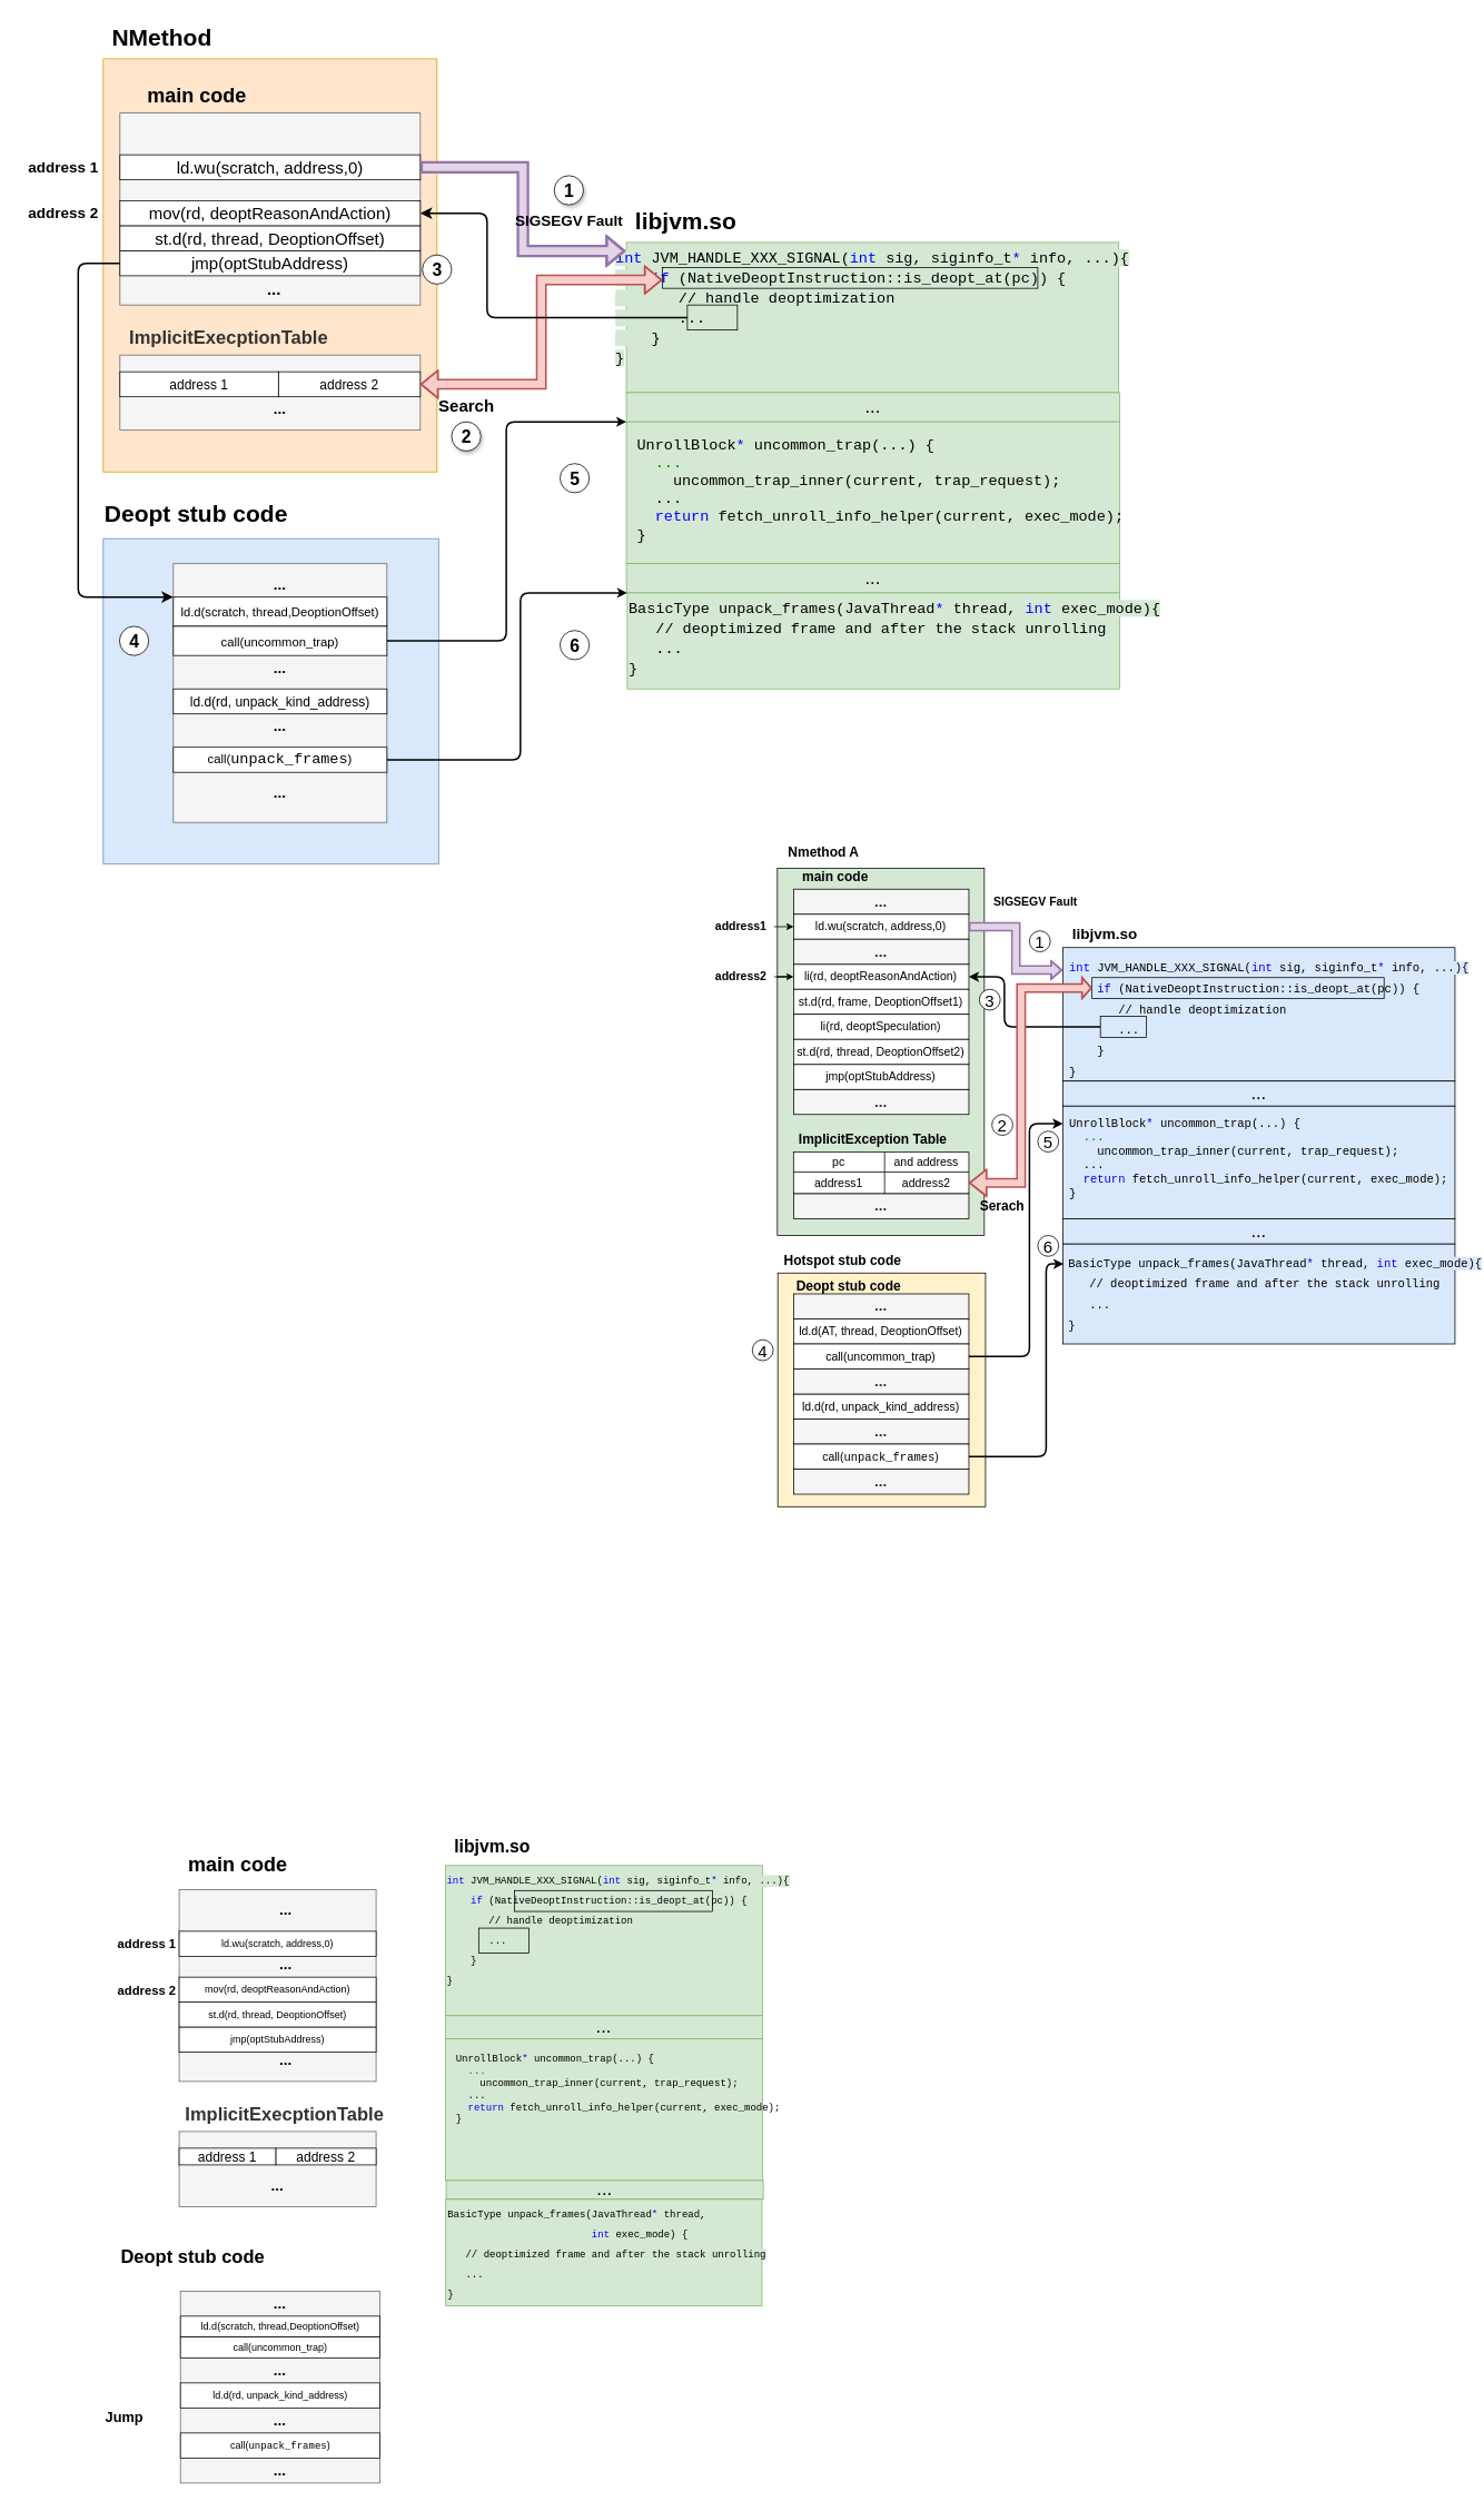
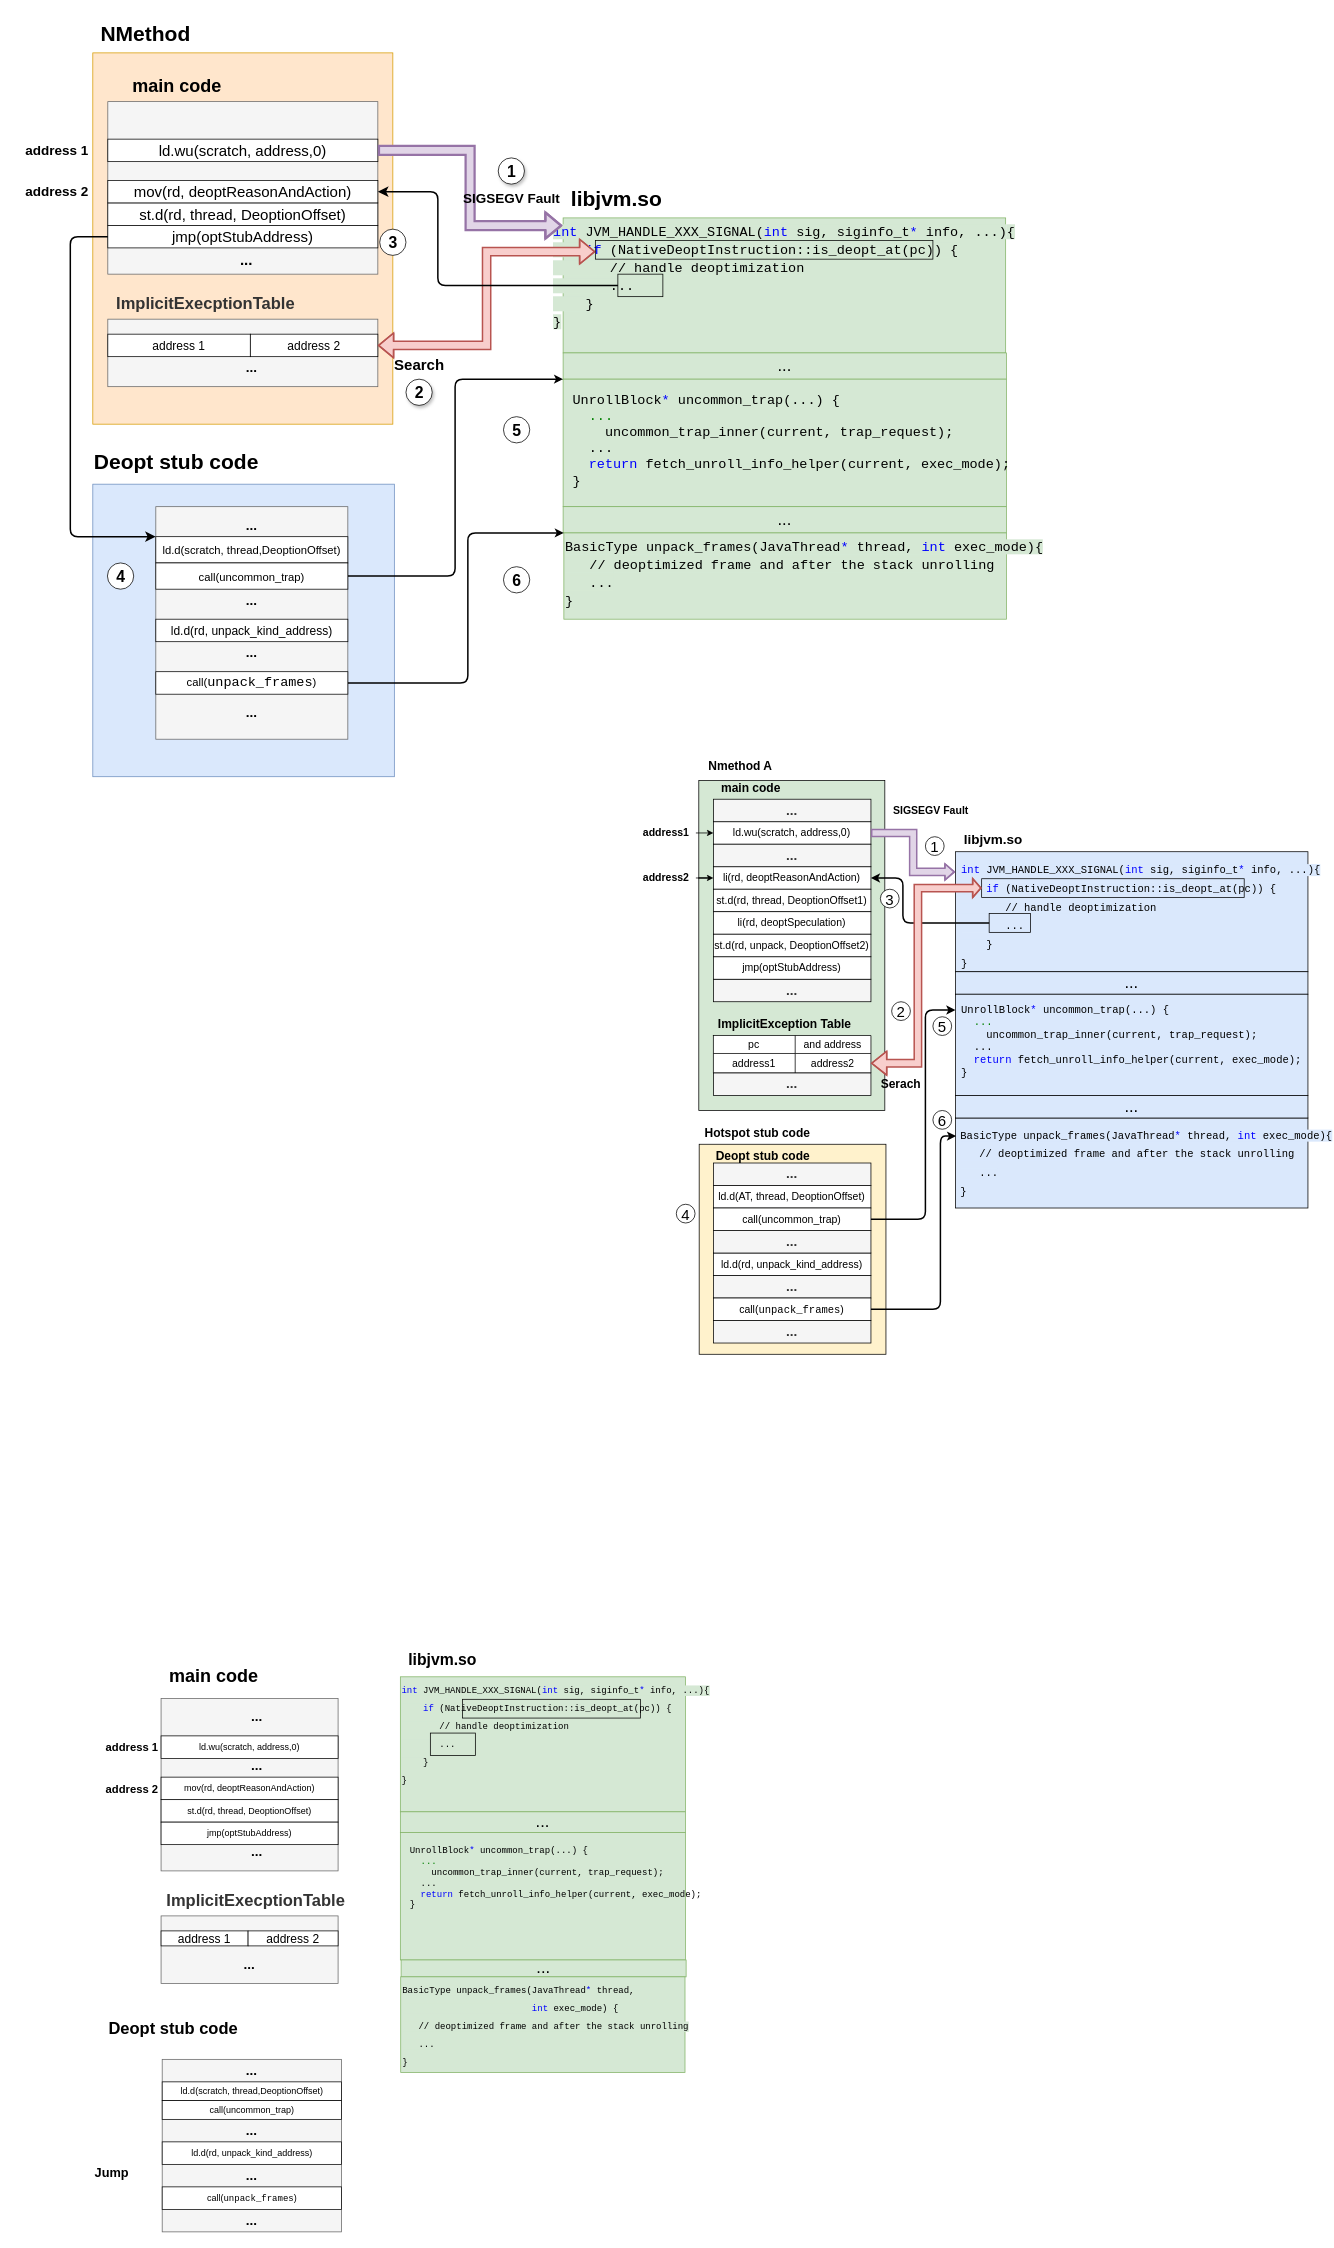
- <mxCell id="116" value="&lt;font style=&quot;font-size: 14px;&quot;&gt;st.d(rd, frame, DeoptionOffset1)&lt;/font&gt;" style="rounded=0;whiteSpace=wrap;html=1;" parent="1" vertex="1"><mxGeometry x="950.4" y="1185" width="210" height="30" as="geometry" /></mxCell>
+ <mxCell id="116" value="&lt;font style=&quot;font-size: 14px;&quot;&gt;st.d(rd, thread, DeoptionOffset1)&lt;/font&gt;" style="rounded=0;whiteSpace=wrap;html=1;" parent="1" vertex="1"><mxGeometry x="950.4" y="1185" width="210" height="30" as="geometry" /></mxCell>
- <mxCell id="143" value="&lt;font style=&quot;font-size: 14px;&quot;&gt;st.d(rd, thread, DeoptionOffset2)&lt;/font&gt;" style="rounded=0;whiteSpace=wrap;html=1;" vertex="1" parent="1"><mxGeometry x="950.4" y="1245" width="210" height="30" as="geometry" /></mxCell>
+ <mxCell id="143" value="&lt;font style=&quot;font-size: 14px;&quot;&gt;st.d(rd, unpack, DeoptionOffset2)&lt;/font&gt;" style="rounded=0;whiteSpace=wrap;html=1;" vertex="1" parent="1"><mxGeometry x="950.4" y="1245" width="210" height="30" as="geometry" /></mxCell>
